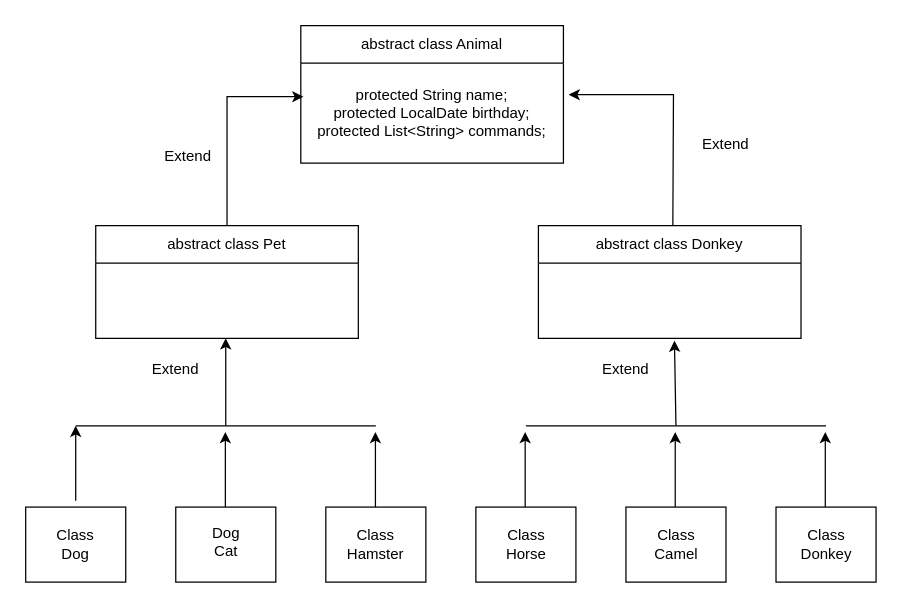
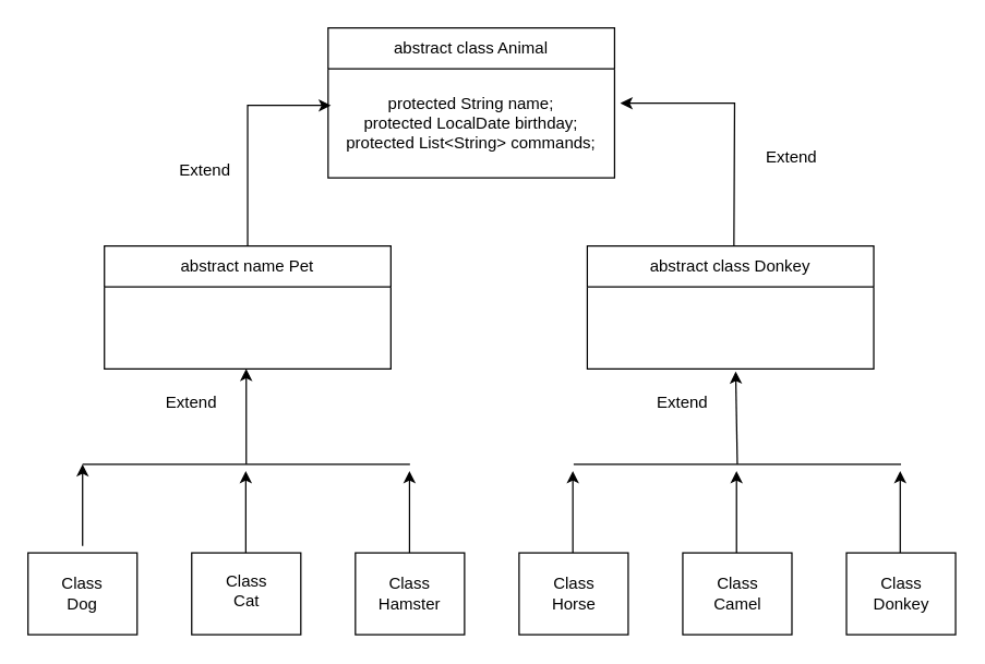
- <mxCell id="7" value="abstract class Pet" style="swimlane;fontStyle=0;childLayout=stackLayout;horizontal=1;startSize=30;horizontalStack=0;resizeParent=1;resizeParentMax=0;resizeLast=0;collapsible=1;marginBottom=0;whiteSpace=wrap;html=1;" vertex="1" parent="1"><mxGeometry x="76" y="180" width="210" height="90" as="geometry" /></mxCell>
+ <mxCell id="7" value="abstract name Pet" style="swimlane;fontStyle=0;childLayout=stackLayout;horizontal=1;startSize=30;horizontalStack=0;resizeParent=1;resizeParentMax=0;resizeLast=0;collapsible=1;marginBottom=0;whiteSpace=wrap;html=1;" vertex="1" parent="1"><mxGeometry x="76" y="180" width="210" height="90" as="geometry" /></mxCell>
- <mxCell id="22" value="Dog&lt;br&gt;Cat" style="text;html=1;strokeColor=none;fillColor=none;align=center;verticalAlign=middle;whiteSpace=wrap;rounded=0;" vertex="1" parent="1"><mxGeometry x="151" y="415" width="59" height="35" as="geometry" /></mxCell>
+ <mxCell id="22" value="Class&lt;br&gt;Cat" style="text;html=1;strokeColor=none;fillColor=none;align=center;verticalAlign=middle;whiteSpace=wrap;rounded=0;" vertex="1" parent="1"><mxGeometry x="151" y="415" width="59" height="35" as="geometry" /></mxCell>
